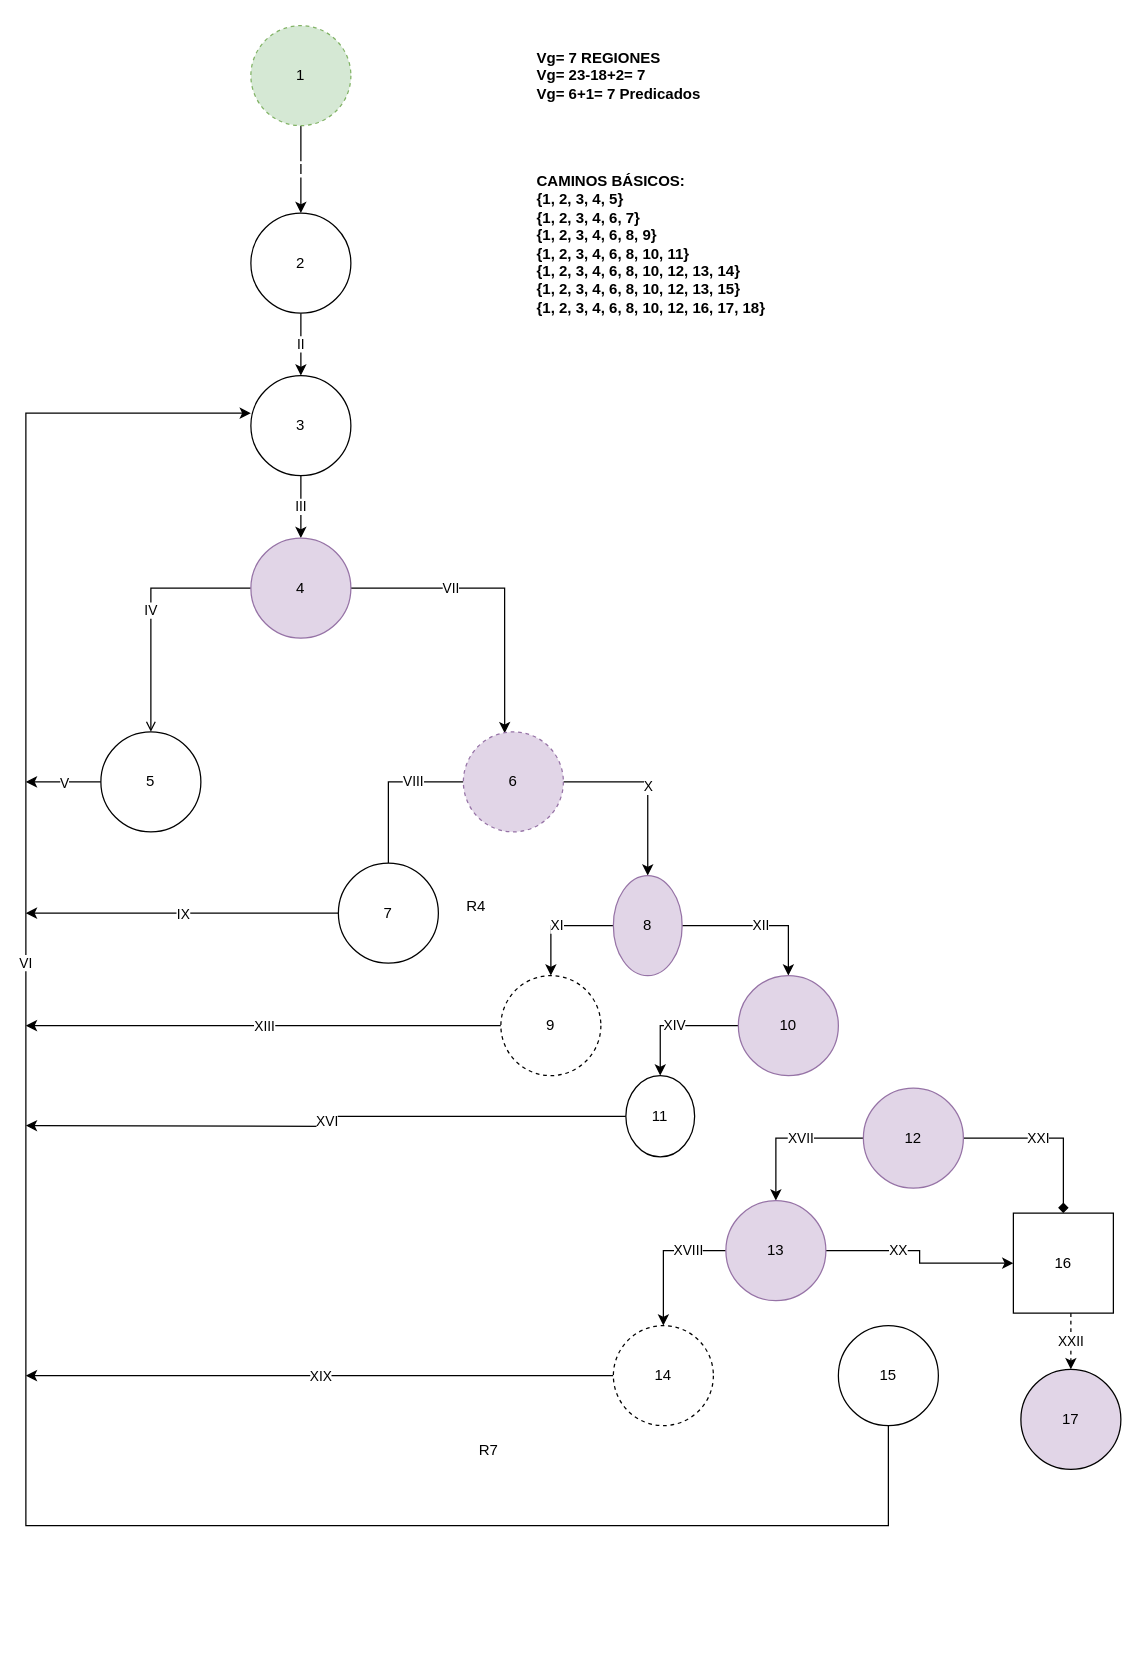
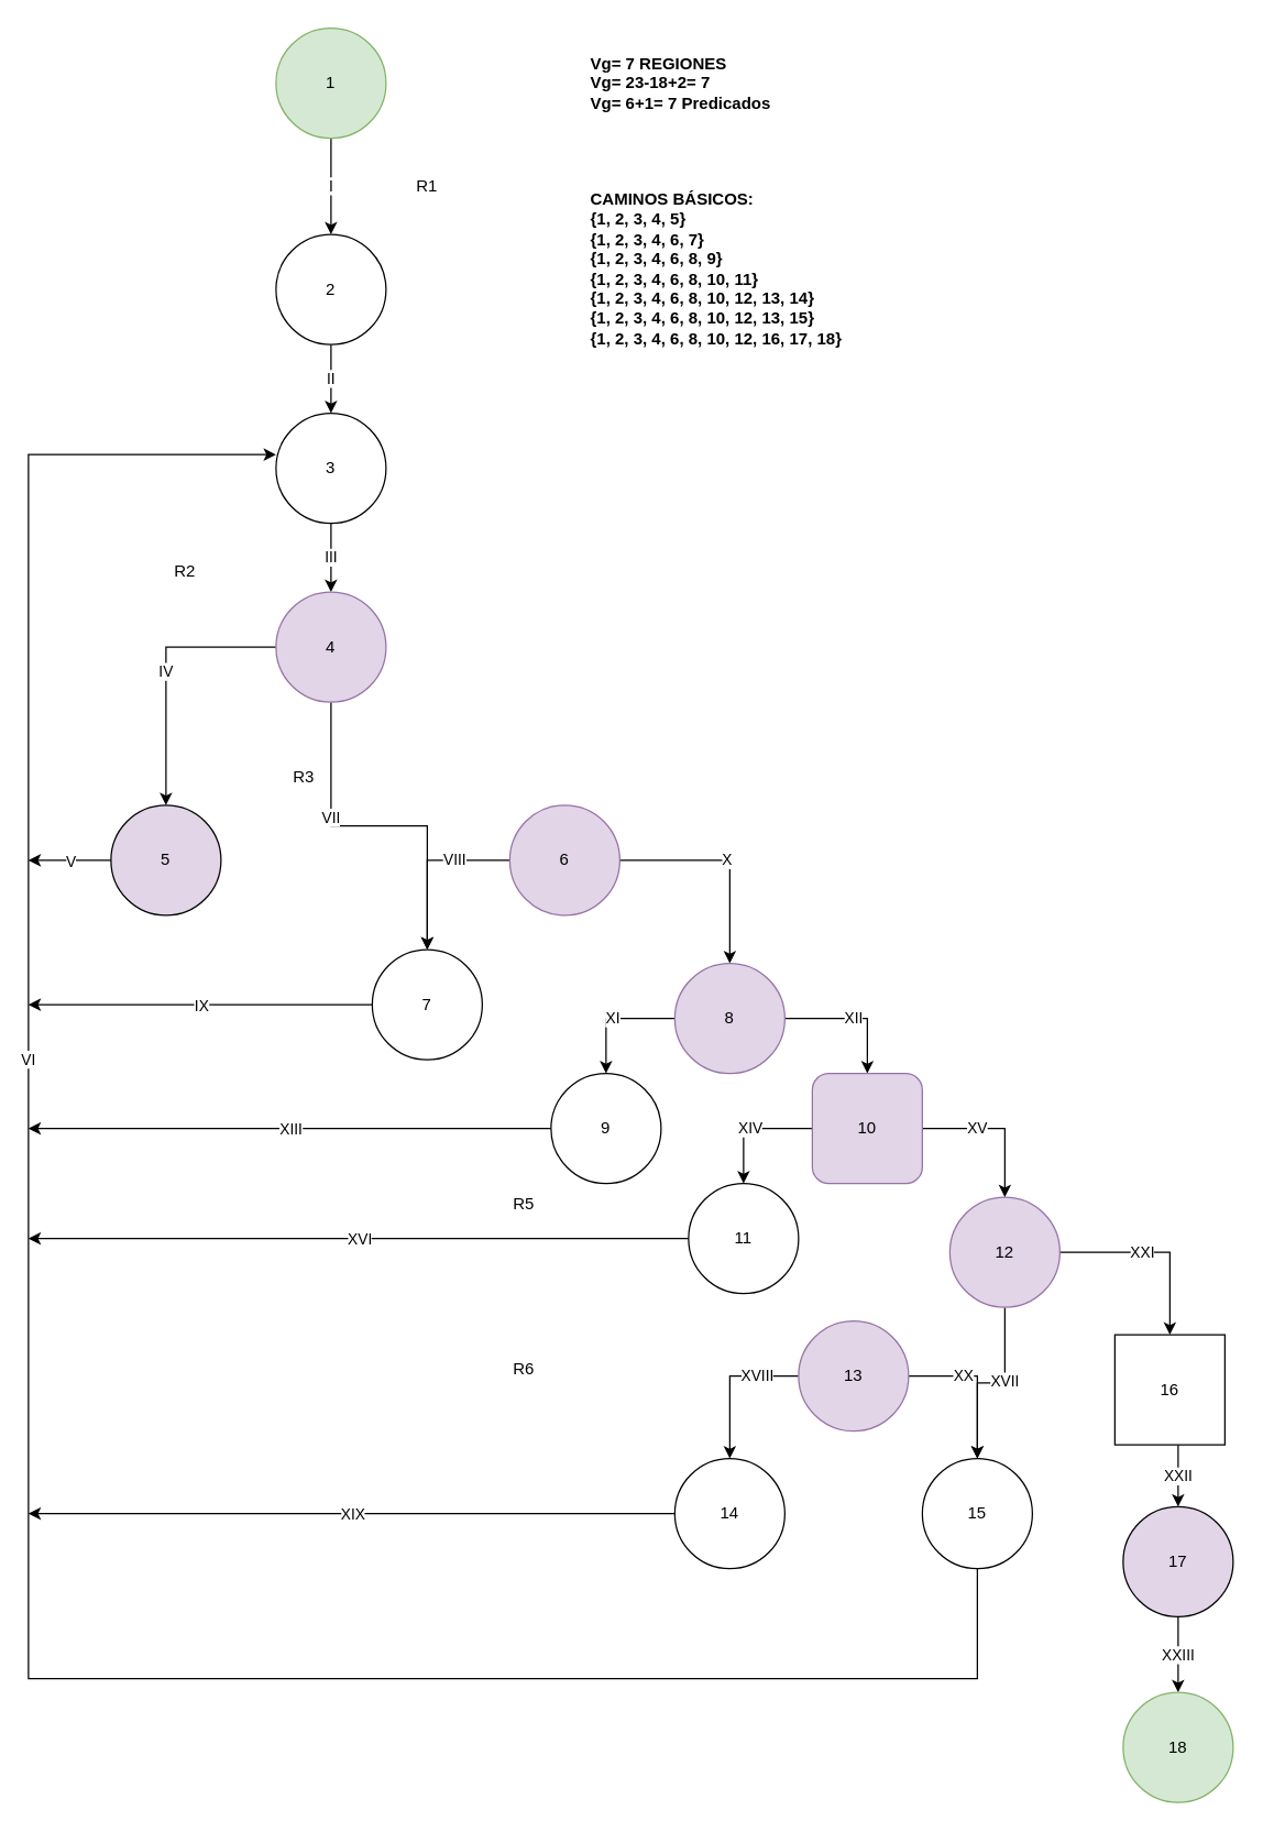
- <mxCell id="49" value="1" style="ellipse;whiteSpace=wrap;html=1;aspect=fixed;fillColor=#d5e8d4;strokeColor=#82b366;dashed=1;" vertex="1" parent="1"><mxGeometry x="200" y="20" width="80" height="80" as="geometry" /></mxCell>
+ <mxCell id="49" value="1" style="ellipse;whiteSpace=wrap;html=1;aspect=fixed;fillColor=#d5e8d4;strokeColor=#82b366;" vertex="1" parent="1"><mxGeometry x="200" y="20" width="80" height="80" as="geometry" /></mxCell>
+ <mxCell id="40" value="R1" style="text;html=1;strokeColor=none;fillColor=none;align=center;verticalAlign=middle;whiteSpace=wrap;rounded=0;" vertex="1" parent="1"><mxGeometry x="280" y="120" width="60" height="30" as="geometry" /></mxCell>
+ <mxCell id="41" value="R2" style="text;html=1;strokeColor=none;fillColor=none;align=center;verticalAlign=middle;whiteSpace=wrap;rounded=0;" vertex="1" parent="1"><mxGeometry x="104" y="400" width="60" height="30" as="geometry" /></mxCell>
- <mxCell id="6" value="VII" style="edgeStyle=orthogonalEdgeStyle;rounded=0;orthogonalLoop=1;jettySize=auto;html=1;entryX=0.413;entryY=0.013;entryDx=0;entryDy=0;entryPerimeter=0;" edge="1" parent="1" source="8" target="11"><mxGeometry x="-0.331" relative="1" as="geometry"><mxPoint as="offset" /></mxGeometry></mxCell>
+ <mxCell id="6" value="VII" style="edgeStyle=orthogonalEdgeStyle;rounded=0;orthogonalLoop=1;jettySize=auto;html=1;" edge="1" parent="1" source="8" target="23"><mxGeometry x="-0.331" relative="1" as="geometry"><mxPoint as="offset" /></mxGeometry></mxCell>
+ <mxCell id="42" value="R3" style="text;html=1;align=center;verticalAlign=middle;resizable=0;points=[];autosize=1;strokeColor=none;fillColor=none;" vertex="1" parent="1"><mxGeometry x="200" y="550" width="40" height="30" as="geometry" /></mxCell>
- <mxCell id="7" value="IV" style="edgeStyle=orthogonalEdgeStyle;rounded=0;orthogonalLoop=1;jettySize=auto;html=1;entryX=0.5;entryY=0;entryDx=0;entryDy=0;endArrow=open;" edge="1" parent="1" source="8" target="21"><mxGeometry relative="1" as="geometry" /></mxCell>
+ <mxCell id="7" value="IV" style="edgeStyle=orthogonalEdgeStyle;rounded=0;orthogonalLoop=1;jettySize=auto;html=1;entryX=0.5;entryY=0;entryDx=0;entryDy=0;" edge="1" parent="1" source="8" target="21"><mxGeometry relative="1" as="geometry" /></mxCell>
- <mxCell id="21" value="5" style="ellipse;whiteSpace=wrap;html=1;aspect=fixed;" vertex="1" parent="1"><mxGeometry x="80" y="585" width="80" height="80" as="geometry" /></mxCell>
+ <mxCell id="21" value="5" style="ellipse;whiteSpace=wrap;html=1;aspect=fixed;fillColor=#e1d5e7;" vertex="1" parent="1"><mxGeometry x="80" y="585" width="80" height="80" as="geometry" /></mxCell>
- <mxCell id="11" value="6" style="ellipse;whiteSpace=wrap;html=1;aspect=fixed;fillColor=#e1d5e7;strokeColor=#9673a6;dashed=1;" vertex="1" parent="1"><mxGeometry x="370" y="585" width="80" height="80" as="geometry" /></mxCell>
+ <mxCell id="11" value="6" style="ellipse;whiteSpace=wrap;html=1;aspect=fixed;fillColor=#e1d5e7;strokeColor=#9673a6;" vertex="1" parent="1"><mxGeometry x="370" y="585" width="80" height="80" as="geometry" /></mxCell>
- <mxCell id="9" value="VIII" style="edgeStyle=orthogonalEdgeStyle;rounded=0;orthogonalLoop=1;jettySize=auto;html=1;entryX=0.5;entryY=0;entryDx=0;entryDy=0;endArrow=none;" edge="1" parent="1" source="11" target="23"><mxGeometry x="-0.36" relative="1" as="geometry"><mxPoint as="offset" /></mxGeometry></mxCell>
+ <mxCell id="9" value="VIII" style="edgeStyle=orthogonalEdgeStyle;rounded=0;orthogonalLoop=1;jettySize=auto;html=1;entryX=0.5;entryY=0;entryDx=0;entryDy=0;" edge="1" parent="1" source="11" target="23"><mxGeometry x="-0.36" relative="1" as="geometry"><mxPoint as="offset" /></mxGeometry></mxCell>
- <mxCell id="43" value="R4" style="text;html=1;align=center;verticalAlign=middle;resizable=0;points=[];autosize=1;strokeColor=none;fillColor=none;" vertex="1" parent="1"><mxGeometry x="360" y="710" width="40" height="30" as="geometry" /></mxCell>
- <mxCell id="14" value="8" style="ellipse;whiteSpace=wrap;html=1;aspect=fixed;fillColor=#e1d5e7;strokeColor=#9673a6;" vertex="1" parent="1"><mxGeometry x="490" y="700" width="55" height="80" as="geometry" /></mxCell>
+ <mxCell id="14" value="8" style="ellipse;whiteSpace=wrap;html=1;aspect=fixed;fillColor=#e1d5e7;strokeColor=#9673a6;" vertex="1" parent="1"><mxGeometry x="490" y="700" width="80" height="80" as="geometry" /></mxCell>
- <mxCell id="25" value="9" style="ellipse;whiteSpace=wrap;html=1;aspect=fixed;dashed=1;" vertex="1" parent="1"><mxGeometry x="400" y="780" width="80" height="80" as="geometry" /></mxCell>
+ <mxCell id="25" value="9" style="ellipse;whiteSpace=wrap;html=1;aspect=fixed;" vertex="1" parent="1"><mxGeometry x="400" y="780" width="80" height="80" as="geometry" /></mxCell>
- <mxCell id="37" value="10" style="ellipse;whiteSpace=wrap;html=1;aspect=fixed;fillColor=#e1d5e7;strokeColor=#9673a6;" vertex="1" parent="1"><mxGeometry x="590" y="780" width="80" height="80" as="geometry" /></mxCell>
+ <mxCell id="37" value="10" style="whiteSpace=wrap;html=1;aspect=fixed;fillColor=#e1d5e7;strokeColor=#9673a6;rounded=1;" vertex="1" parent="1"><mxGeometry x="590" y="780" width="80" height="80" as="geometry" /></mxCell>
+ <mxCell id="36" value="XV" style="edgeStyle=orthogonalEdgeStyle;rounded=0;orthogonalLoop=1;jettySize=auto;html=1;entryX=0.5;entryY=0;entryDx=0;entryDy=0;" edge="1" parent="1" source="37" target="17"><mxGeometry x="-0.273" relative="1" as="geometry"><mxPoint as="offset" /></mxGeometry></mxCell>
+ <mxCell id="44" value="R5" style="text;html=1;align=center;verticalAlign=middle;resizable=0;points=[];autosize=1;strokeColor=none;fillColor=none;" vertex="1" parent="1"><mxGeometry x="360" y="860" width="40" height="30" as="geometry" /></mxCell>
- <mxCell id="39" value="11" style="ellipse;whiteSpace=wrap;html=1;aspect=fixed;" vertex="1" parent="1"><mxGeometry x="500" y="860" width="55" height="65" as="geometry" /></mxCell>
+ <mxCell id="39" value="11" style="ellipse;whiteSpace=wrap;html=1;aspect=fixed;" vertex="1" parent="1"><mxGeometry x="500" y="860" width="80" height="80" as="geometry" /></mxCell>
- <mxCell id="16" value="XVII" style="edgeStyle=orthogonalEdgeStyle;rounded=0;orthogonalLoop=1;jettySize=auto;html=1;entryX=0.5;entryY=0;entryDx=0;entryDy=0;" edge="1" parent="1" source="17" target="28"><mxGeometry x="-0.167" relative="1" as="geometry"><mxPoint x="610" y="950" as="targetPoint" /><mxPoint as="offset" /></mxGeometry></mxCell>
+ <mxCell id="16" value="XVII" style="edgeStyle=orthogonalEdgeStyle;rounded=0;orthogonalLoop=1;jettySize=auto;html=1;" edge="1" parent="1" source="17" target="34"><mxGeometry x="-0.167" relative="1" as="geometry"><mxPoint x="610" y="950" as="targetPoint" /><mxPoint as="offset" /></mxGeometry></mxCell>
- <mxCell id="15" value="XXI" style="edgeStyle=orthogonalEdgeStyle;rounded=0;orthogonalLoop=1;jettySize=auto;html=1;entryX=0.5;entryY=0;entryDx=0;entryDy=0;endArrow=diamond;" edge="1" parent="1" source="17" target="19"><mxGeometry x="-0.143" relative="1" as="geometry"><mxPoint x="854" y="955" as="targetPoint" /><mxPoint as="offset" /></mxGeometry></mxCell>
+ <mxCell id="15" value="XXI" style="edgeStyle=orthogonalEdgeStyle;rounded=0;orthogonalLoop=1;jettySize=auto;html=1;entryX=0.5;entryY=0;entryDx=0;entryDy=0;" edge="1" parent="1" source="17" target="19"><mxGeometry x="-0.143" relative="1" as="geometry"><mxPoint x="854" y="955" as="targetPoint" /><mxPoint as="offset" /></mxGeometry></mxCell>
+ <mxCell id="45" value="R6" style="text;html=1;align=center;verticalAlign=middle;resizable=0;points=[];autosize=1;strokeColor=none;fillColor=none;" vertex="1" parent="1"><mxGeometry x="360" y="980" width="40" height="30" as="geometry" /></mxCell>
- <mxCell id="27" value="XX" style="edgeStyle=orthogonalEdgeStyle;rounded=0;orthogonalLoop=1;jettySize=auto;html=1;" edge="1" parent="1" source="28" target="19"><mxGeometry x="-0.273" relative="1" as="geometry"><mxPoint as="offset" /></mxGeometry></mxCell>
+ <mxCell id="27" value="XX" style="edgeStyle=orthogonalEdgeStyle;rounded=0;orthogonalLoop=1;jettySize=auto;html=1;entryX=0.5;entryY=0;entryDx=0;entryDy=0;" edge="1" parent="1" source="28" target="34"><mxGeometry x="-0.273" relative="1" as="geometry"><mxPoint as="offset" /></mxGeometry></mxCell>
- <mxCell id="18" value="XXII" style="edgeStyle=orthogonalEdgeStyle;rounded=0;orthogonalLoop=1;jettySize=auto;html=1;entryX=0.5;entryY=0;entryDx=0;entryDy=0;dashed=1;" edge="1" parent="1" source="19" target="30"><mxGeometry relative="1" as="geometry"><Array as="points"><mxPoint x="856" y="1095" /></Array></mxGeometry></mxCell>
+ <mxCell id="18" value="XXII" style="edgeStyle=orthogonalEdgeStyle;rounded=0;orthogonalLoop=1;jettySize=auto;html=1;entryX=0.5;entryY=0;entryDx=0;entryDy=0;" edge="1" parent="1" source="19" target="30"><mxGeometry relative="1" as="geometry"><Array as="points"><mxPoint x="856" y="1095" /></Array></mxGeometry></mxCell>
- <mxCell id="32" value="14" style="ellipse;whiteSpace=wrap;html=1;aspect=fixed;dashed=1;" vertex="1" parent="1"><mxGeometry x="490" y="1060" width="80" height="80" as="geometry" /></mxCell>
+ <mxCell id="32" value="14" style="ellipse;whiteSpace=wrap;html=1;aspect=fixed;" vertex="1" parent="1"><mxGeometry x="490" y="1060" width="80" height="80" as="geometry" /></mxCell>
- <mxCell id="46" value="R7" style="text;html=1;align=center;verticalAlign=middle;resizable=0;points=[];autosize=1;strokeColor=none;fillColor=none;" vertex="1" parent="1"><mxGeometry x="370" y="1145" width="40" height="30" as="geometry" /></mxCell>
+ <mxCell id="29" value="XXIII" style="edgeStyle=orthogonalEdgeStyle;rounded=0;orthogonalLoop=1;jettySize=auto;html=1;" edge="1" parent="1" source="30" target="47"><mxGeometry relative="1" as="geometry" /></mxCell>
+ <mxCell id="47" value="18" style="ellipse;whiteSpace=wrap;html=1;aspect=fixed;fillColor=#d5e8d4;strokeColor=#82b366;" vertex="1" parent="1"><mxGeometry x="816" y="1230" width="80" height="80" as="geometry" /></mxCell>
